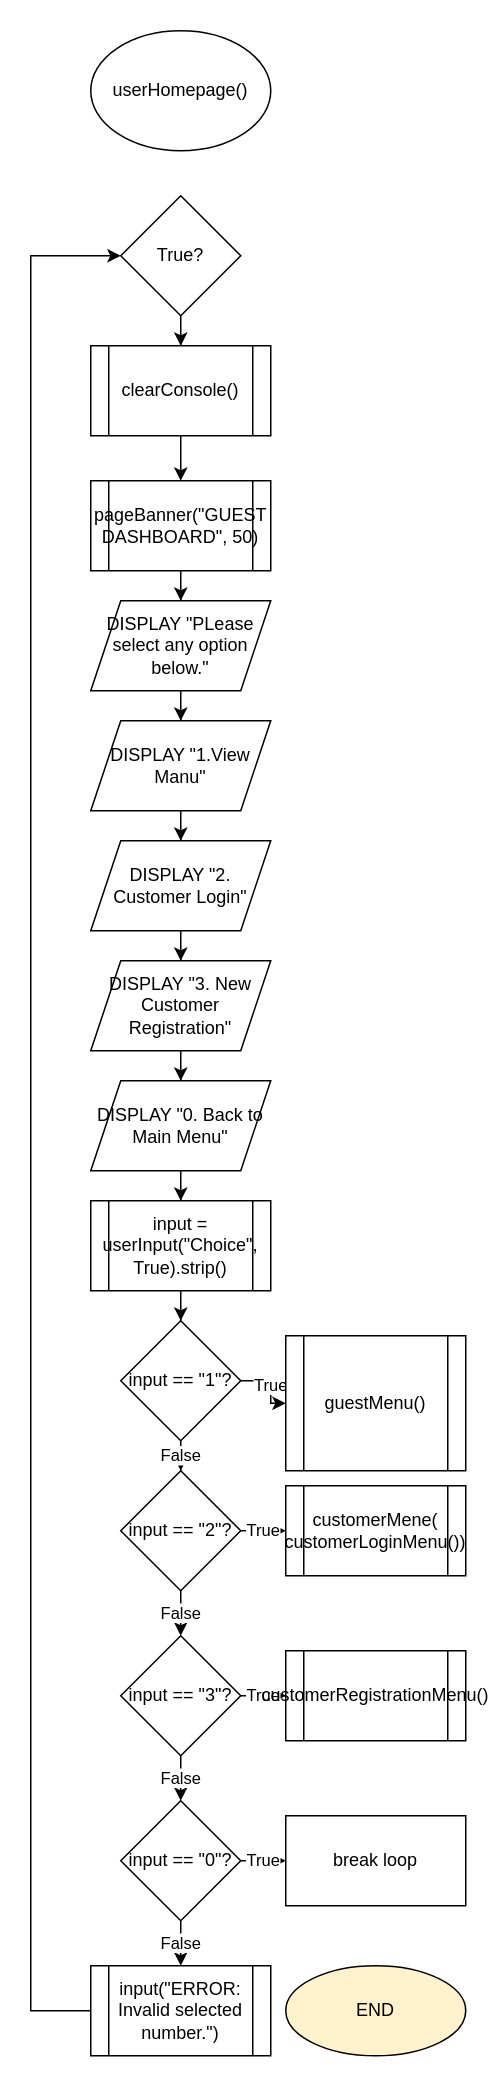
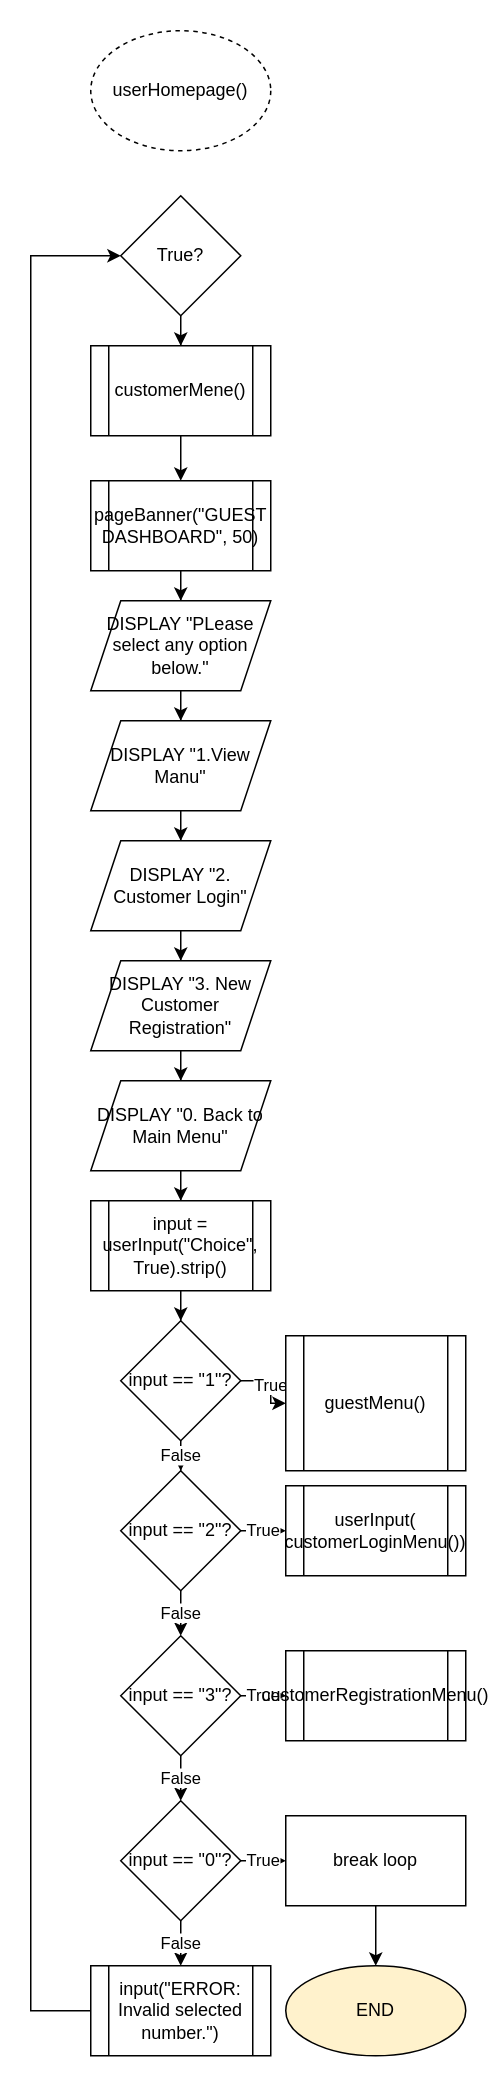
- <mxCell id="2" value="userHomepage()" style="ellipse;whiteSpace=wrap;html=1;" vertex="1" parent="1"><mxGeometry x="60" y="20" width="120" height="80" as="geometry" /></mxCell>
+ <mxCell id="2" value="userHomepage()" style="ellipse;whiteSpace=wrap;html=1;dashed=1;" vertex="1" parent="1"><mxGeometry x="60" y="20" width="120" height="80" as="geometry" /></mxCell>
- <mxCell id="6" value="clearConsole()" style="shape=process;whiteSpace=wrap;html=1;backgroundOutline=1;" vertex="1" parent="1"><mxGeometry x="60" y="230" width="120" height="60" as="geometry" /></mxCell>
+ <mxCell id="6" value="customerMene()" style="shape=process;whiteSpace=wrap;html=1;backgroundOutline=1;" vertex="1" parent="1"><mxGeometry x="60" y="230" width="120" height="60" as="geometry" /></mxCell>
- <mxCell id="34" value="customerMene(&lt;br&gt;customerLoginMenu())" style="shape=process;whiteSpace=wrap;html=1;backgroundOutline=1;" vertex="1" parent="1"><mxGeometry x="190" y="990" width="120" height="60" as="geometry" /></mxCell>
+ <mxCell id="34" value="userInput(&lt;br&gt;customerLoginMenu())" style="shape=process;whiteSpace=wrap;html=1;backgroundOutline=1;" vertex="1" parent="1"><mxGeometry x="190" y="990" width="120" height="60" as="geometry" /></mxCell>
+ <mxCell id="36" style="edgeStyle=orthogonalEdgeStyle;rounded=0;orthogonalLoop=1;jettySize=auto;html=1;entryX=0.5;entryY=0;entryDx=0;entryDy=0;" edge="1" parent="1" source="37" target="40"><mxGeometry relative="1" as="geometry" /></mxCell>
